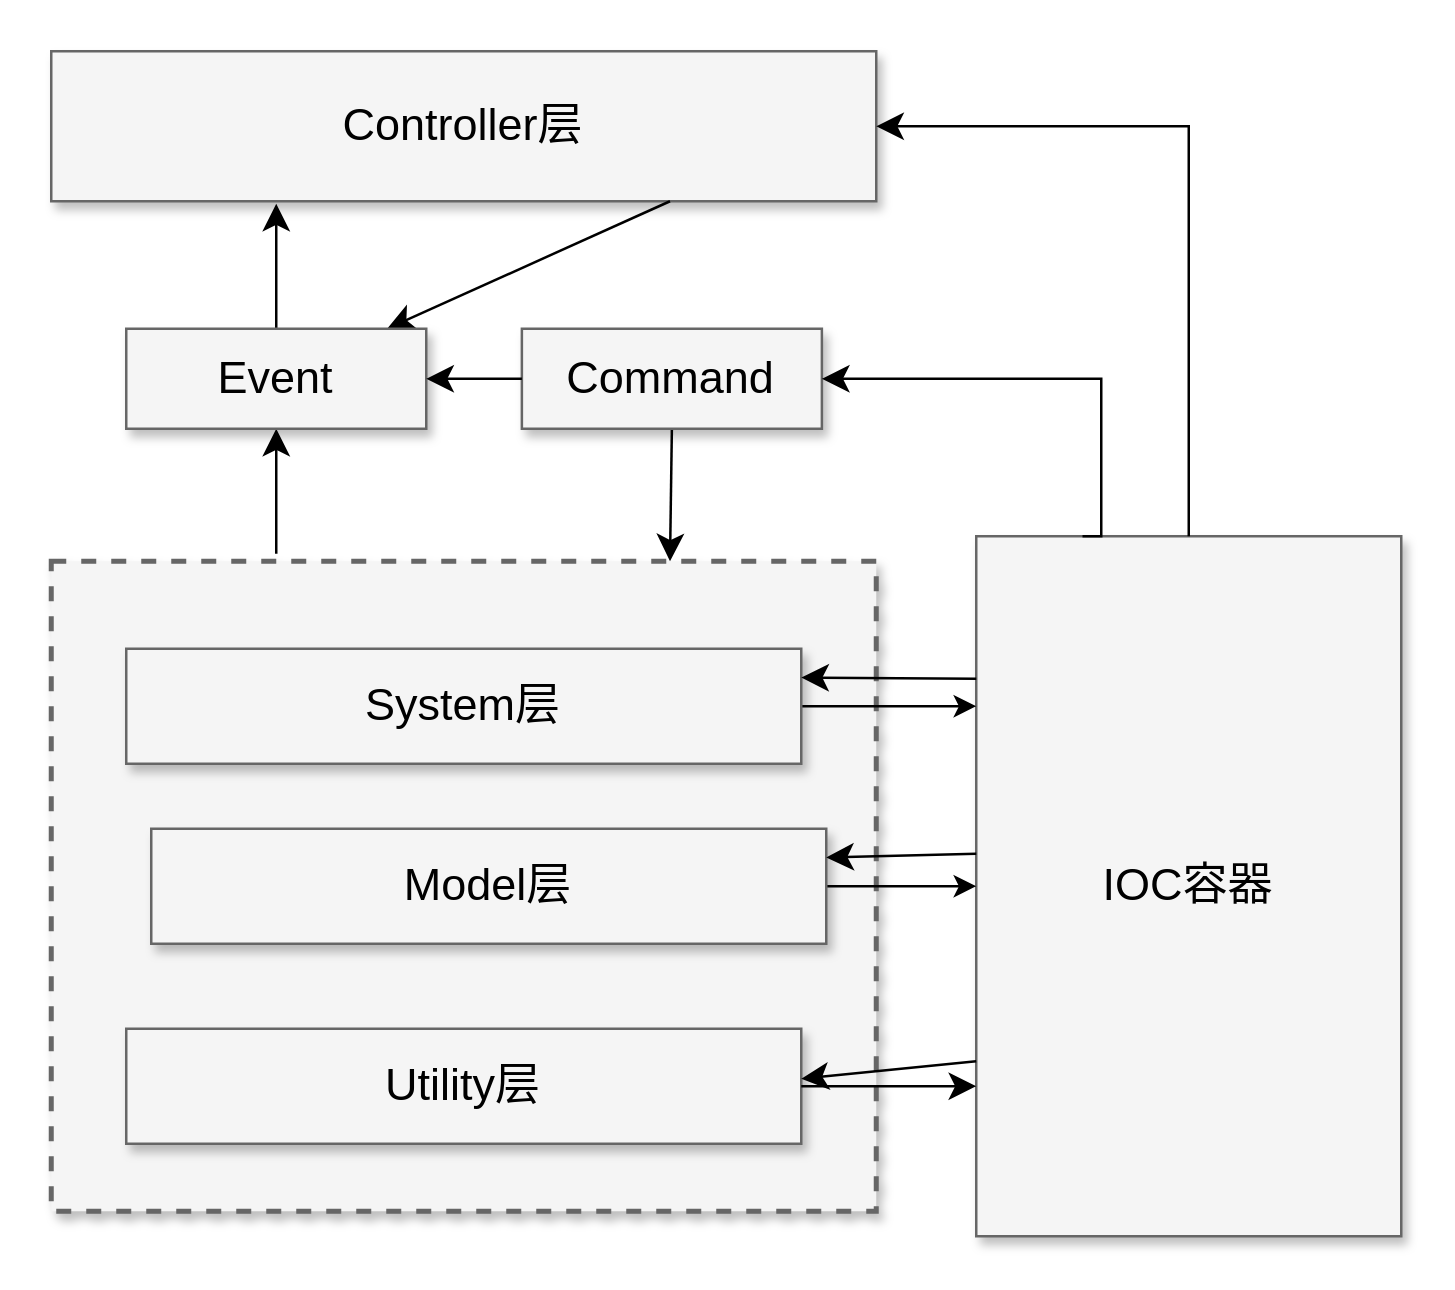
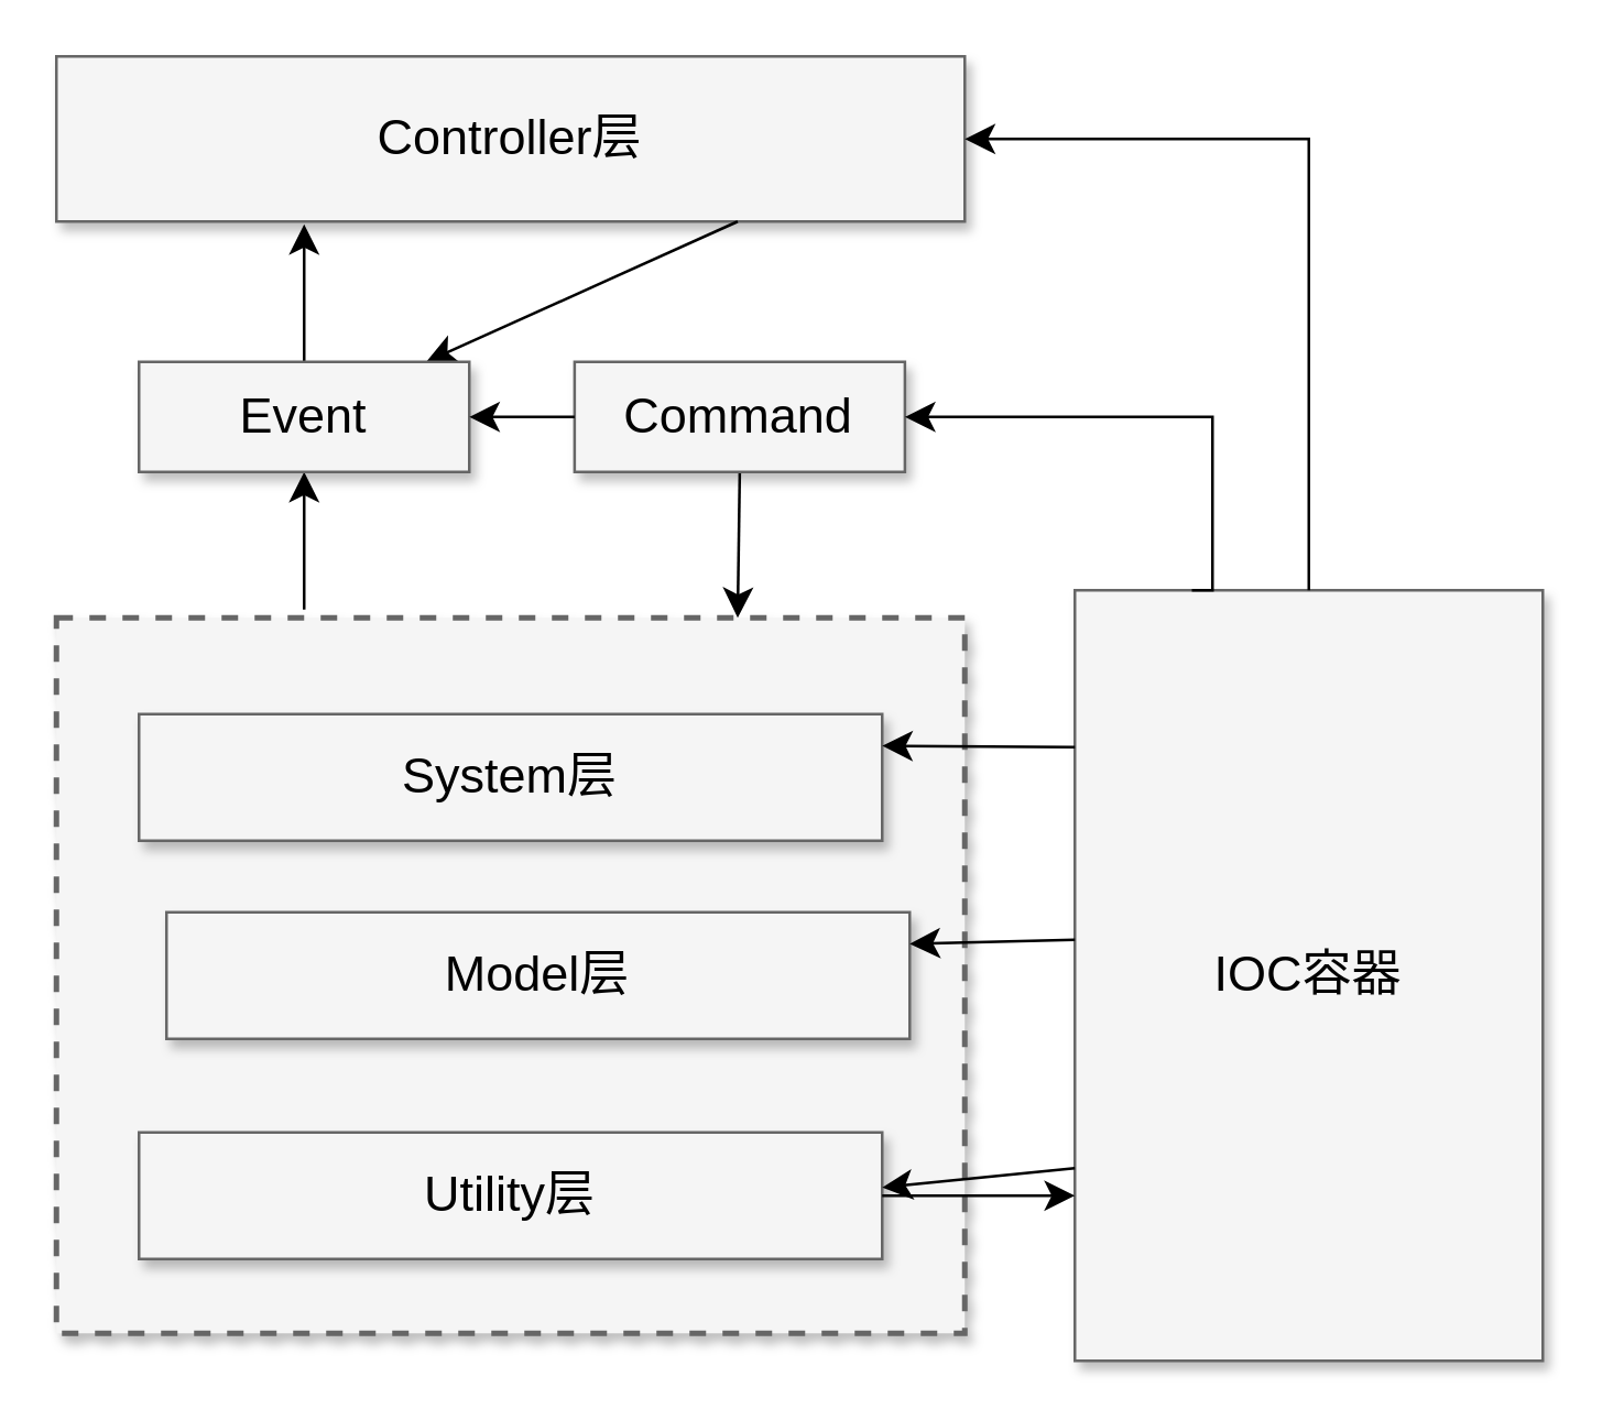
- <mxCell id="5" style="edgeStyle=elbowEdgeStyle;rounded=0;html=1;startArrow=none;startFill=0;jettySize=auto;orthogonalLoop=1;fontSize=18;elbow=vertical;" parent="1" source="6" target="4" edge="1"><mxGeometry relative="1" as="geometry"><Array as="points" /></mxGeometry></mxCell>
- <mxCell id="7" style="edgeStyle=elbowEdgeStyle;rounded=0;html=1;startArrow=none;startFill=0;jettySize=auto;orthogonalLoop=1;fontSize=18;elbow=vertical;" parent="1" source="8" target="4" edge="1"><mxGeometry relative="1" as="geometry" /></mxCell>
